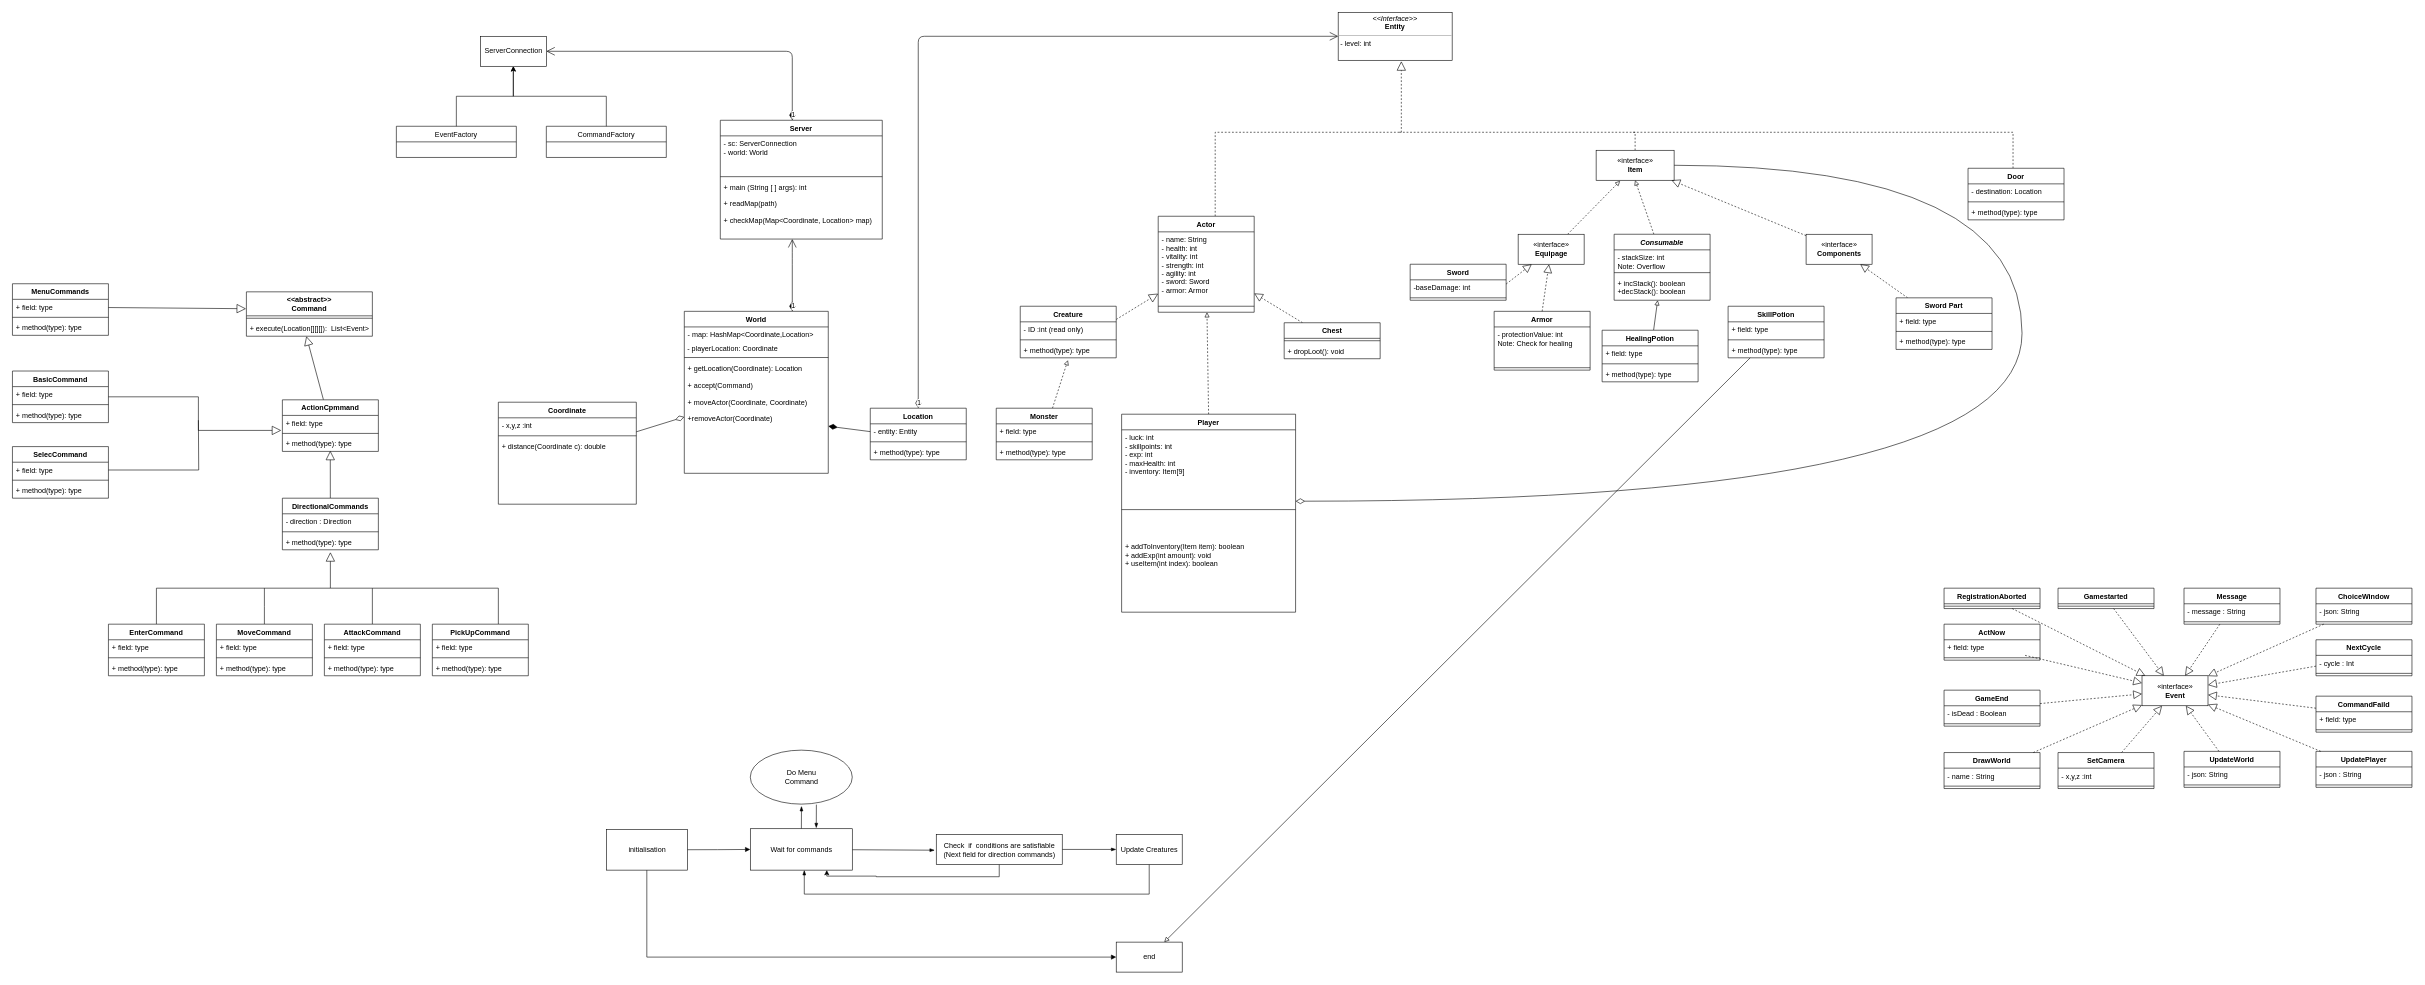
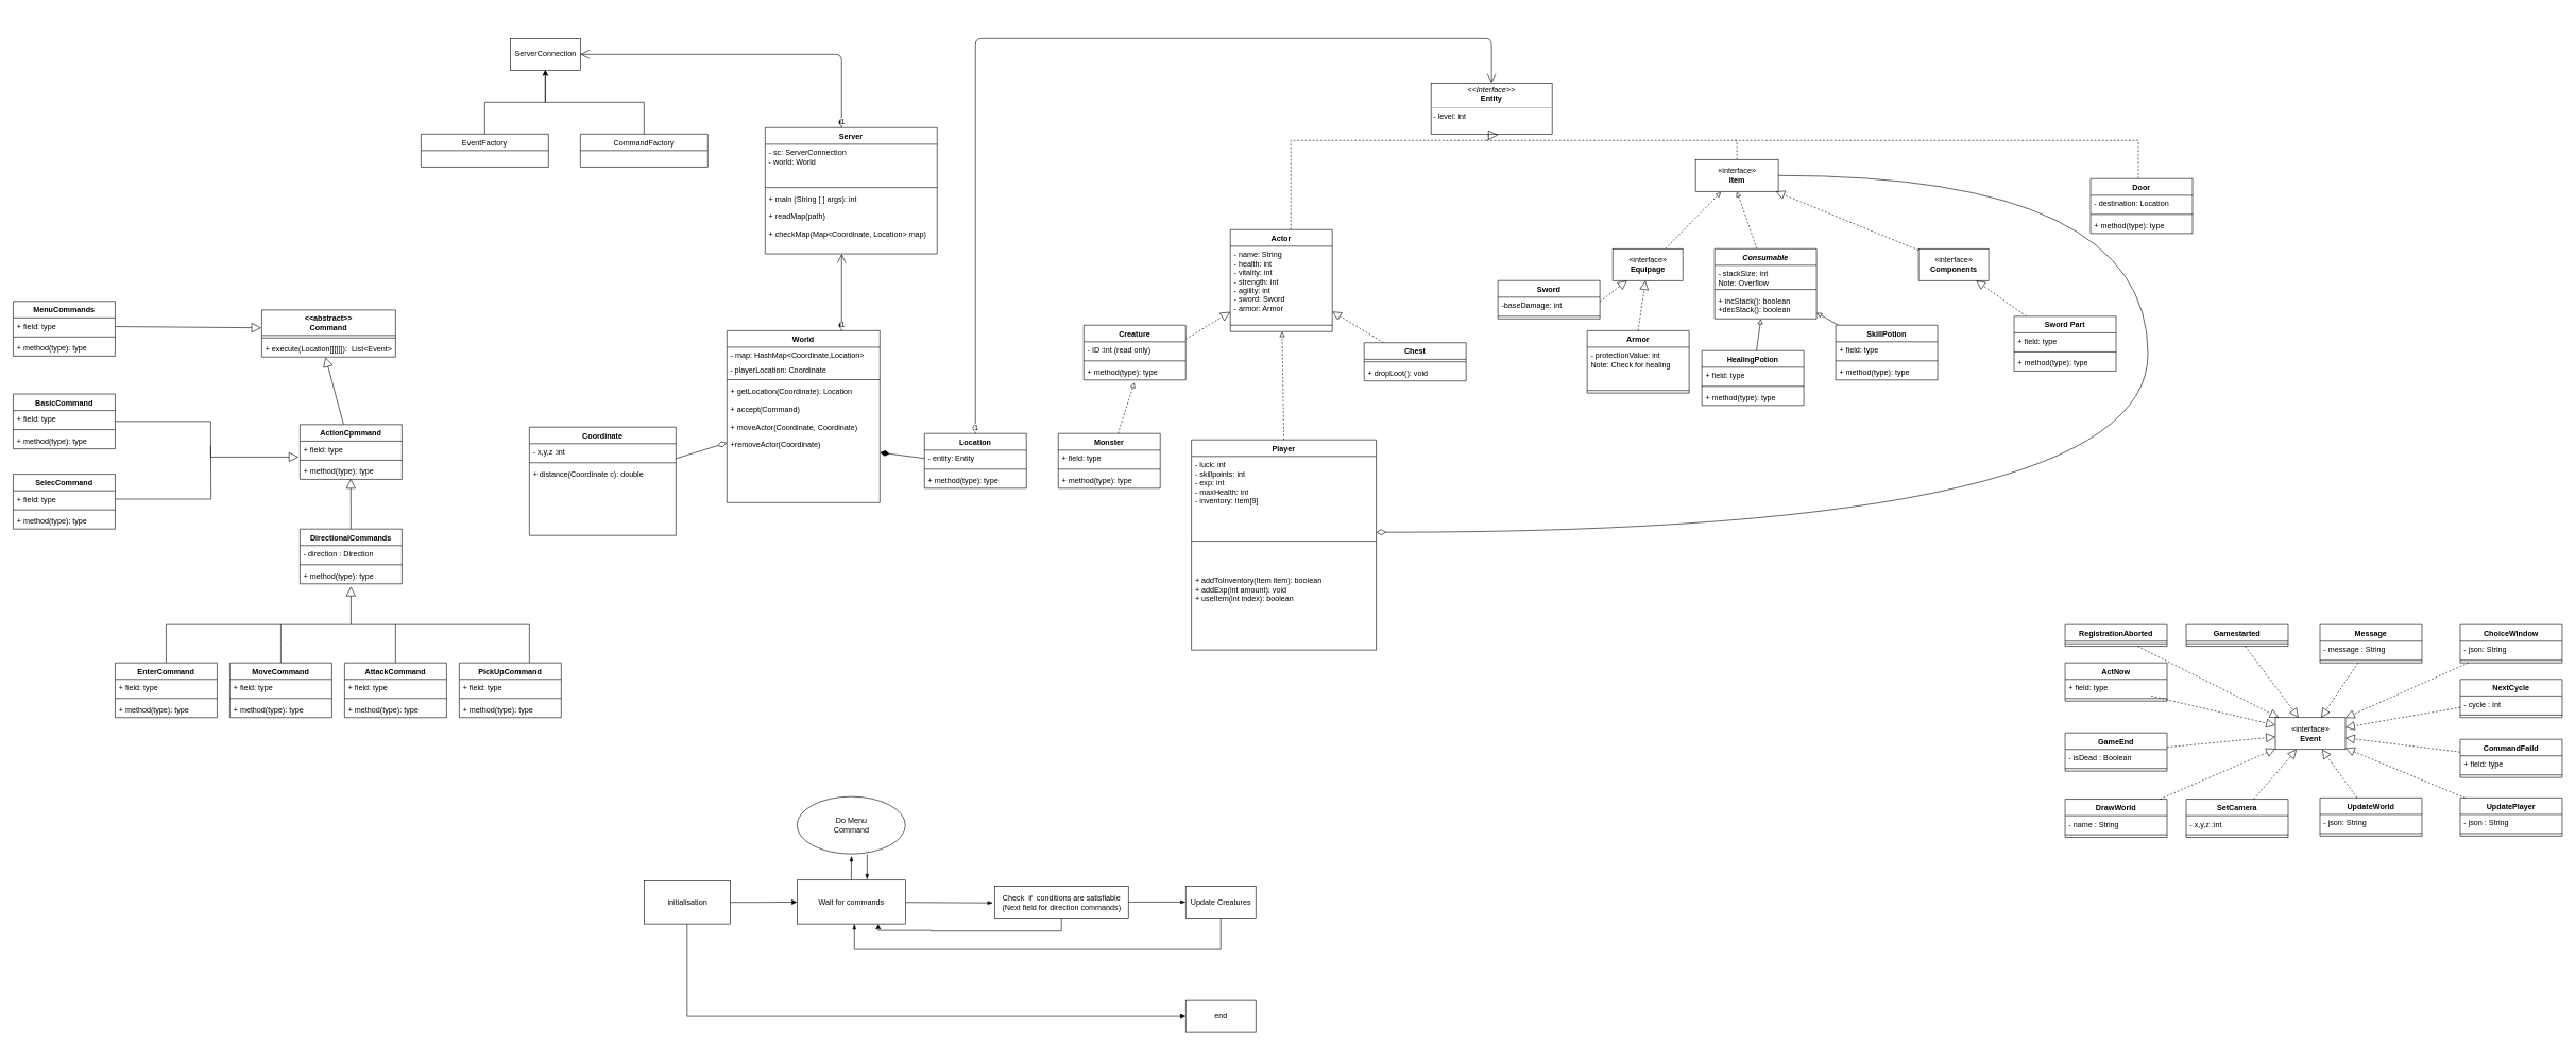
- <mxCell id="3" value="&lt;p style=&quot;margin: 0px ; margin-top: 4px ; text-align: center&quot;&gt;&lt;i&gt;&amp;lt;&amp;lt;Interface&amp;gt;&amp;gt;&lt;/i&gt;&lt;br&gt;&lt;b&gt;Entity&lt;/b&gt;&lt;/p&gt;&lt;hr size=&quot;1&quot;&gt;&lt;p style=&quot;margin: 0px ; margin-left: 4px&quot;&gt;-&lt;span&gt;&amp;nbsp;level: int&lt;/span&gt;&lt;/p&gt;" style="verticalAlign=top;align=left;overflow=fill;fontSize=12;fontFamily=Helvetica;html=1;" parent="1" vertex="1"><mxGeometry x="2230" y="20" width="190" height="80" as="geometry" /></mxCell>
+ <mxCell id="3" value="&lt;p style=&quot;margin: 0px ; margin-top: 4px ; text-align: center&quot;&gt;&lt;i&gt;&amp;lt;&amp;lt;Interface&amp;gt;&amp;gt;&lt;/i&gt;&lt;br&gt;&lt;b&gt;Entity&lt;/b&gt;&lt;/p&gt;&lt;hr size=&quot;1&quot;&gt;&lt;p style=&quot;margin: 0px ; margin-left: 4px&quot;&gt;-&lt;span&gt;&amp;nbsp;level: int&lt;/span&gt;&lt;/p&gt;" style="verticalAlign=top;align=left;overflow=fill;fontSize=12;fontFamily=Helvetica;html=1;" parent="1" vertex="1"><mxGeometry x="2245" y="130" width="190" height="80" as="geometry" /></mxCell>
- <mxCell id="13" style="edgeStyle=none;rounded=0;orthogonalLoop=1;jettySize=auto;html=1;startArrow=none;startFill=0;endArrow=block;endFill=0;" parent="1" source="110" target="109" edge="1"><mxGeometry relative="1" as="geometry"><mxPoint x="2776" y="446" as="targetPoint" /></mxGeometry></mxCell>
+ <mxCell id="13" style="edgeStyle=none;rounded=0;orthogonalLoop=1;jettySize=auto;html=1;startArrow=none;startFill=0;endArrow=block;endFill=0;" parent="1" source="110" target="127" edge="1"><mxGeometry relative="1" as="geometry"><mxPoint x="2776" y="446" as="targetPoint" /></mxGeometry></mxCell>
